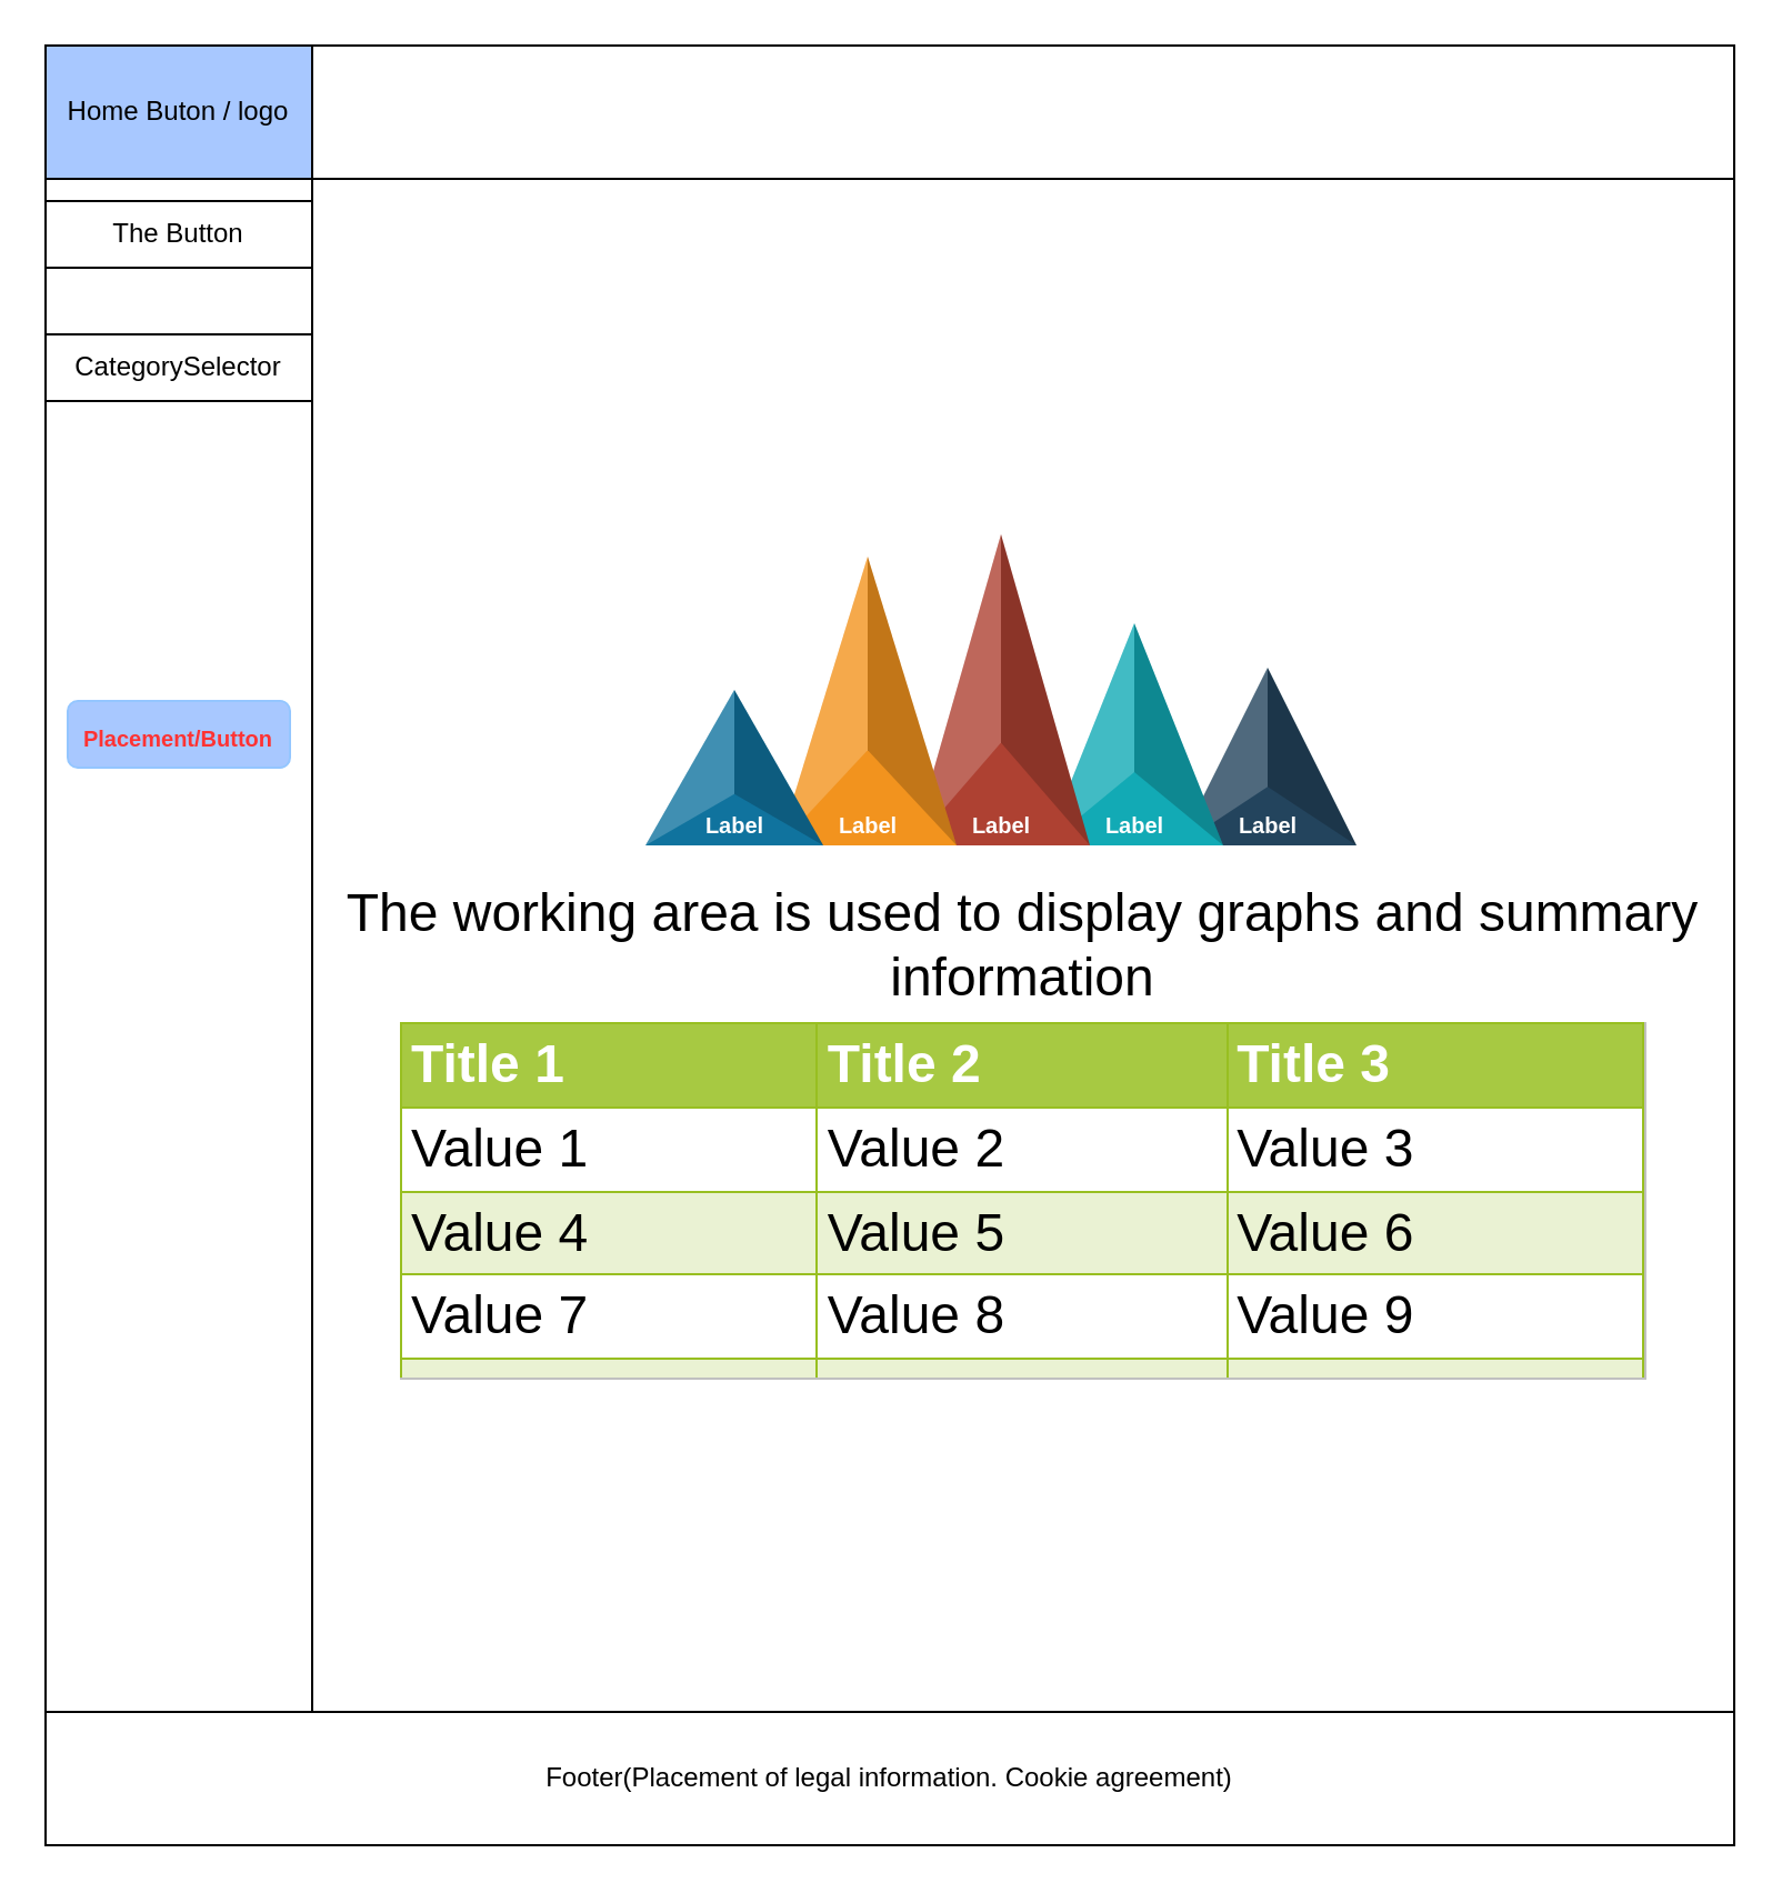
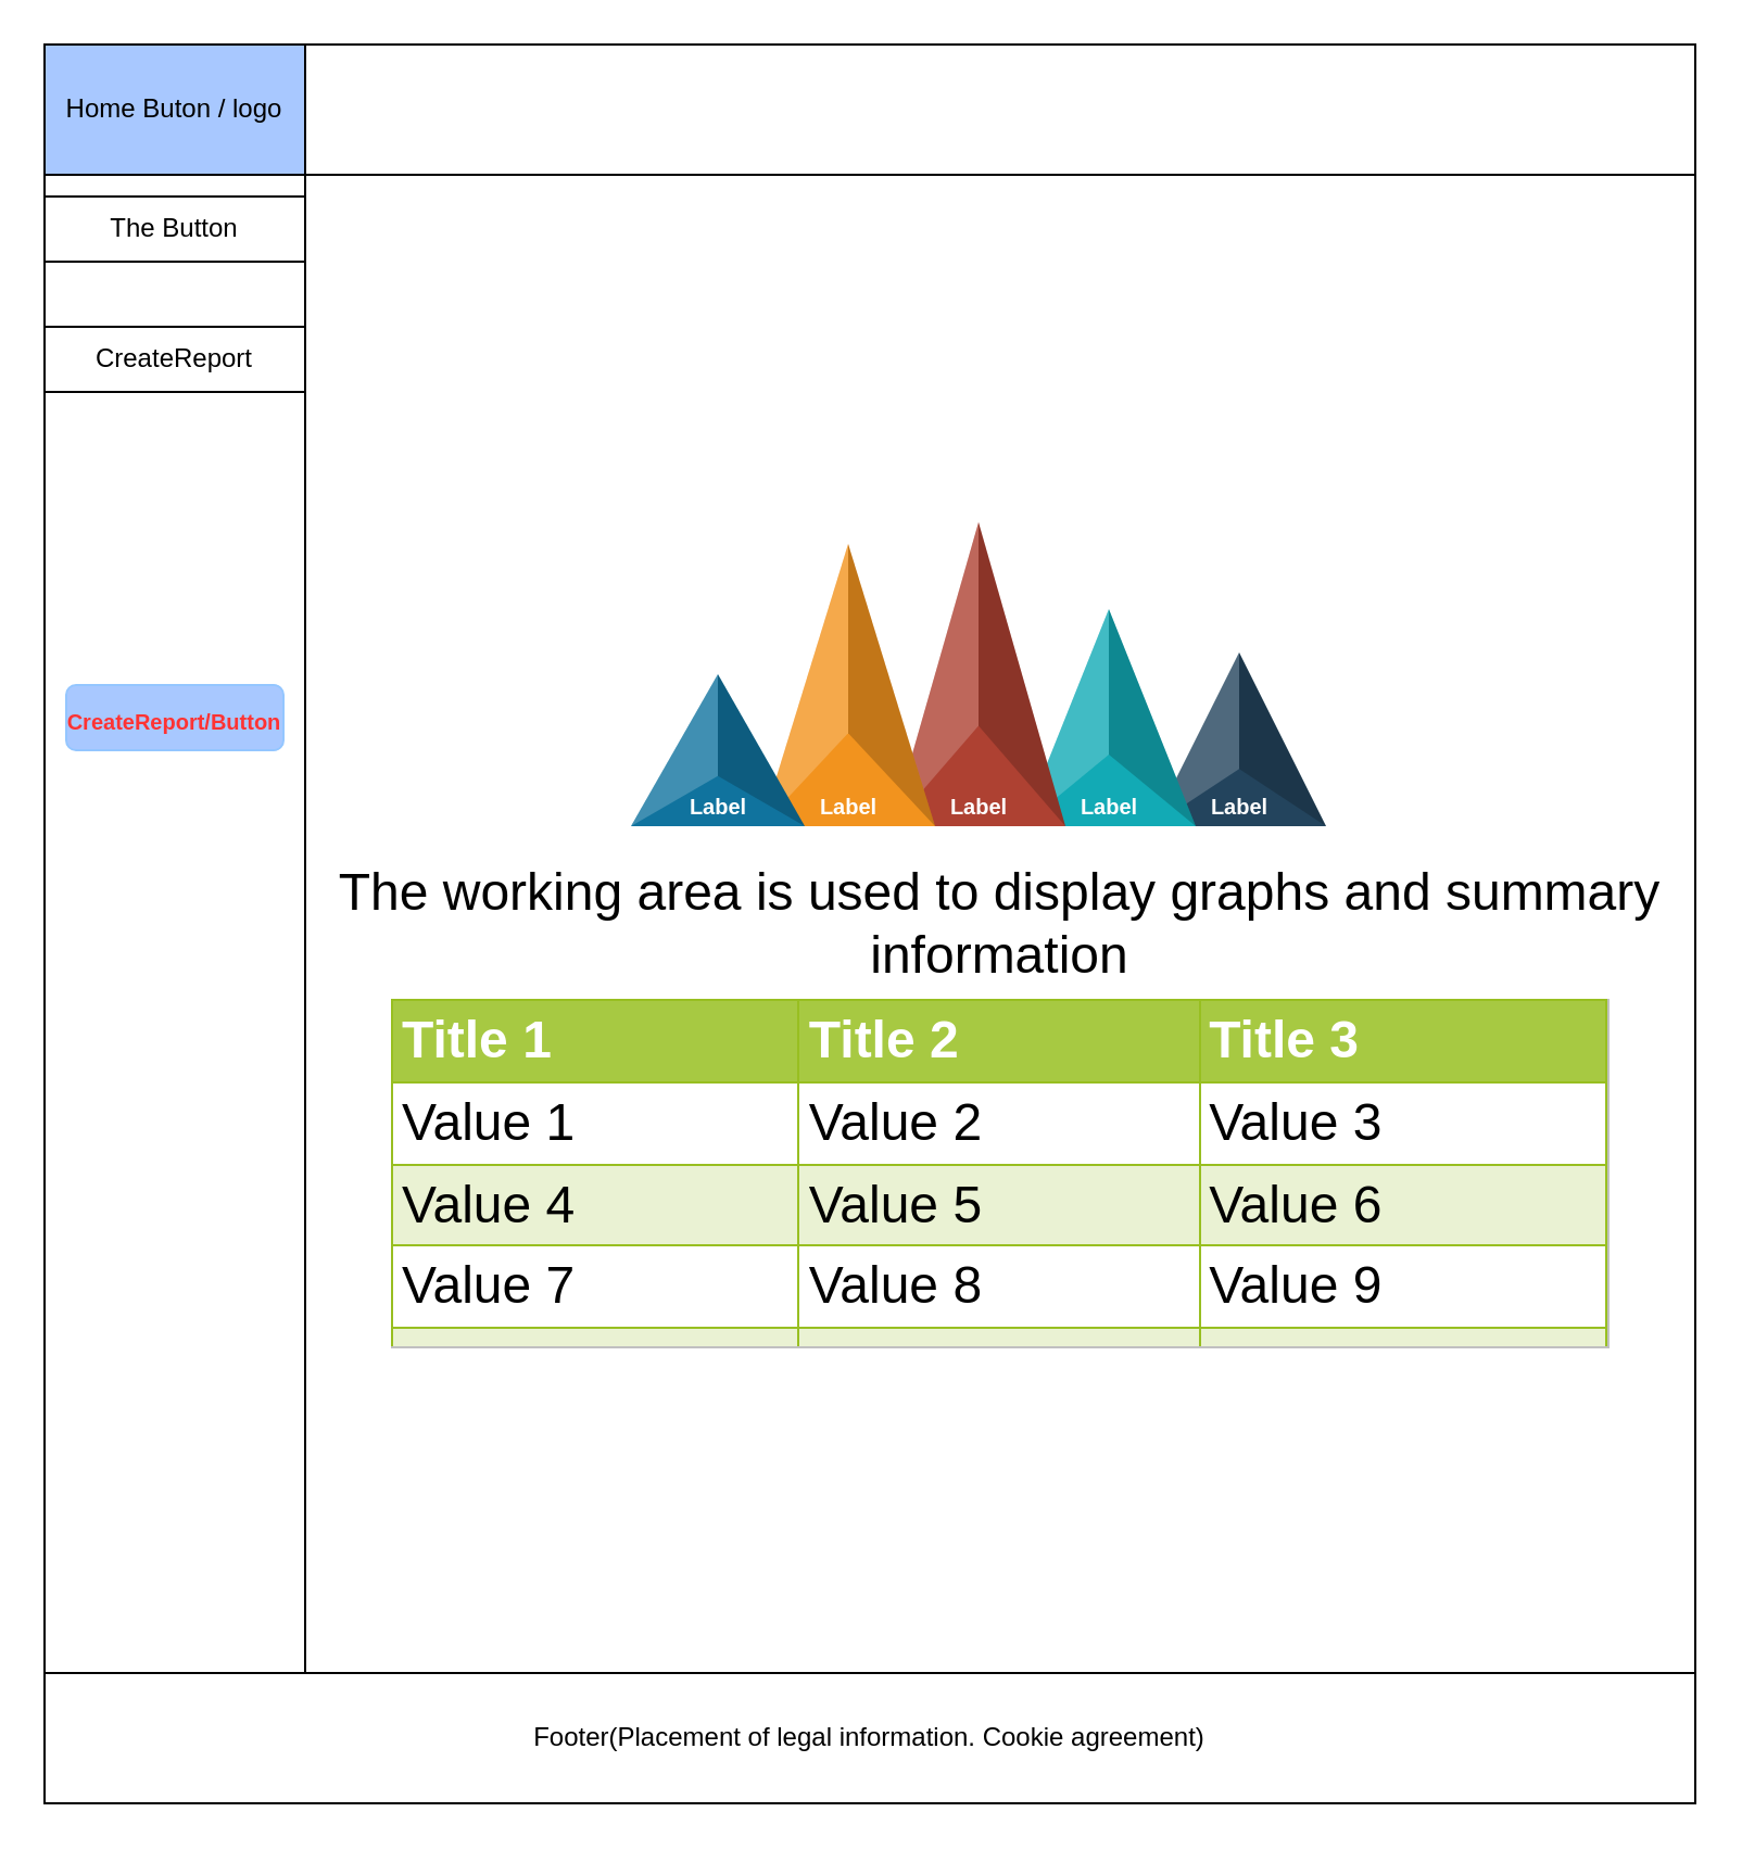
- <mxCell id="9" value="CategorySelector" style="rounded=0;whiteSpace=wrap;html=1;" vertex="1" parent="1"><mxGeometry x="20" y="150" width="120" height="30" as="geometry" /></mxCell>
+ <mxCell id="9" value="CreateReport" style="rounded=0;whiteSpace=wrap;html=1;" vertex="1" parent="1"><mxGeometry x="20" y="150" width="120" height="30" as="geometry" /></mxCell>
- <mxCell id="16" value="&lt;font color=&quot;#ff3333&quot; style=&quot;font-size: 10px;&quot;&gt;Placement/Button&lt;/font&gt;" style="rounded=1;whiteSpace=wrap;html=1;fontSize=24;strokeColor=#94C6FF;fillColor=#A8C8FF;verticalAlign=bottom;fontStyle=1" vertex="1" parent="1"><mxGeometry x="30" y="315" width="100" height="30" as="geometry" /></mxCell>
+ <mxCell id="16" value="&lt;font color=&quot;#ff3333&quot; style=&quot;font-size: 10px;&quot;&gt;CreateReport/Button&lt;/font&gt;" style="rounded=1;whiteSpace=wrap;html=1;fontSize=24;strokeColor=#94C6FF;fillColor=#A8C8FF;verticalAlign=bottom;fontStyle=1" vertex="1" parent="1"><mxGeometry x="30" y="315" width="100" height="30" as="geometry" /></mxCell>
